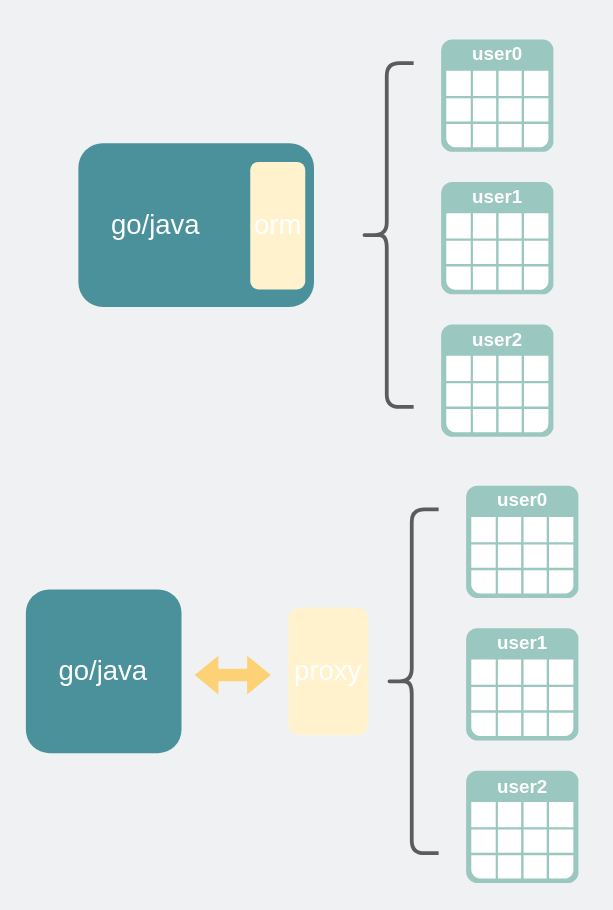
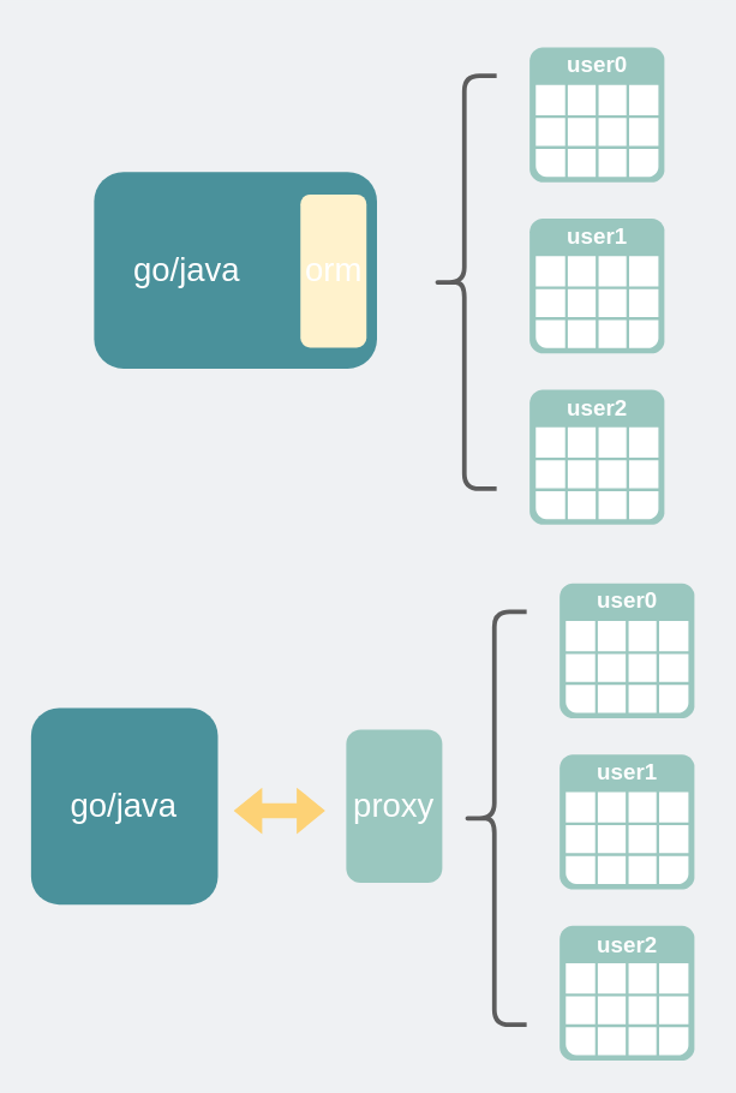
- <mxCell id="14" value="&lt;font color=&quot;#ffffff&quot; style=&quot;font-size: 22px;&quot;&gt;proxy&lt;/font&gt;" style="rounded=1;whiteSpace=wrap;html=1;fillColor=#fff2cc;strokeColor=none;" parent="1" vertex="1"><mxGeometry x="230" y="485.5" width="64" height="102" as="geometry" /></mxCell>
+ <mxCell id="14" value="&lt;font color=&quot;#ffffff&quot; style=&quot;font-size: 22px;&quot;&gt;proxy&lt;/font&gt;" style="rounded=1;whiteSpace=wrap;html=1;fillColor=#9AC7BF;strokeColor=none;" parent="1" vertex="1"><mxGeometry x="230" y="485.5" width="64" height="102" as="geometry" /></mxCell>
